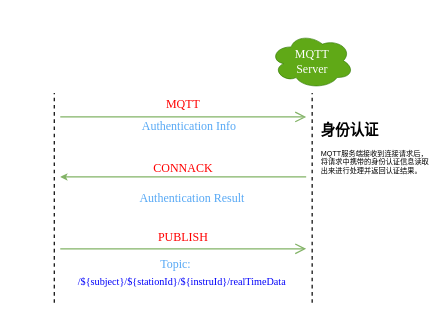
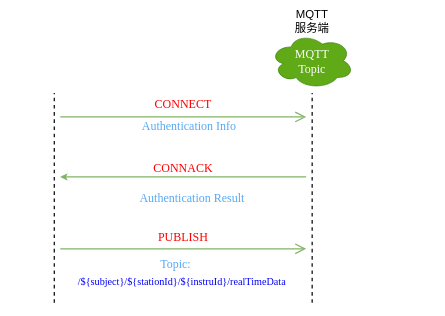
+ <mxCell id="10" value="MQTT&lt;br&gt;服务端" style="text;html=1;strokeColor=none;fillColor=none;align=center;verticalAlign=middle;whiteSpace=wrap;rounded=0;fontSize=19;" parent="1" vertex="1"><mxGeometry x="474.75" y="20" width="90" height="30" as="geometry" /></mxCell>
- <mxCell id="4" value="MQTT&lt;br&gt;Server" style="ellipse;shape=cloud;whiteSpace=wrap;html=1;hachureGap=4;fontFamily=Times New Roman;fontSize=20;fillColor=#60a917;strokeColor=#2D7600;fontColor=#ffffff;" parent="1" vertex="1"><mxGeometry x="450" y="54" width="139.5" height="93" as="geometry" /></mxCell>
+ <mxCell id="4" value="MQTT&lt;br&gt;Topic" style="ellipse;shape=cloud;whiteSpace=wrap;html=1;hachureGap=4;fontFamily=Times New Roman;fontSize=20;fillColor=#60a917;strokeColor=#2D7600;fontColor=#ffffff;" parent="1" vertex="1"><mxGeometry x="450" y="54" width="139.5" height="93" as="geometry" /></mxCell>
- <mxCell id="14" value="&lt;div style=&quot;text-align: center;&quot;&gt;&lt;font face=&quot;Times New Roman&quot;&gt;&lt;span style=&quot;font-size: 20px; background-color: rgb(255, 255, 255);&quot;&gt;MQTT&lt;/span&gt;&lt;/font&gt;&lt;/div&gt;" style="text;whiteSpace=wrap;html=1;fontSize=20;fontFamily=Times New Roman;align=center;verticalAlign=middle;fontColor=#FF0000;labelBackgroundColor=default;" parent="1" vertex="1"><mxGeometry x="260" y="147" width="90" height="50" as="geometry" /></mxCell>
+ <mxCell id="14" value="&lt;div style=&quot;text-align: center;&quot;&gt;&lt;font face=&quot;Times New Roman&quot;&gt;&lt;span style=&quot;font-size: 20px; background-color: rgb(255, 255, 255);&quot;&gt;CONNECT&lt;/span&gt;&lt;/font&gt;&lt;/div&gt;" style="text;whiteSpace=wrap;html=1;fontSize=20;fontFamily=Times New Roman;align=center;verticalAlign=middle;fontColor=#FF0000;labelBackgroundColor=default;" parent="1" vertex="1"><mxGeometry x="260" y="147" width="90" height="50" as="geometry" /></mxCell>
- <mxCell id="17" value="&lt;h1&gt;身份认证&lt;/h1&gt;&lt;p&gt;MQTT服务端接收到连接请求后，将请求中携带的身份认证信息读取出来进行处理并返回认证结果。&lt;/p&gt;" style="text;html=1;strokeColor=none;fillColor=none;spacing=5;spacingTop=-20;whiteSpace=wrap;overflow=hidden;rounded=0;" parent="1" vertex="1"><mxGeometry x="530" y="197" width="190" height="97" as="geometry" /></mxCell>
